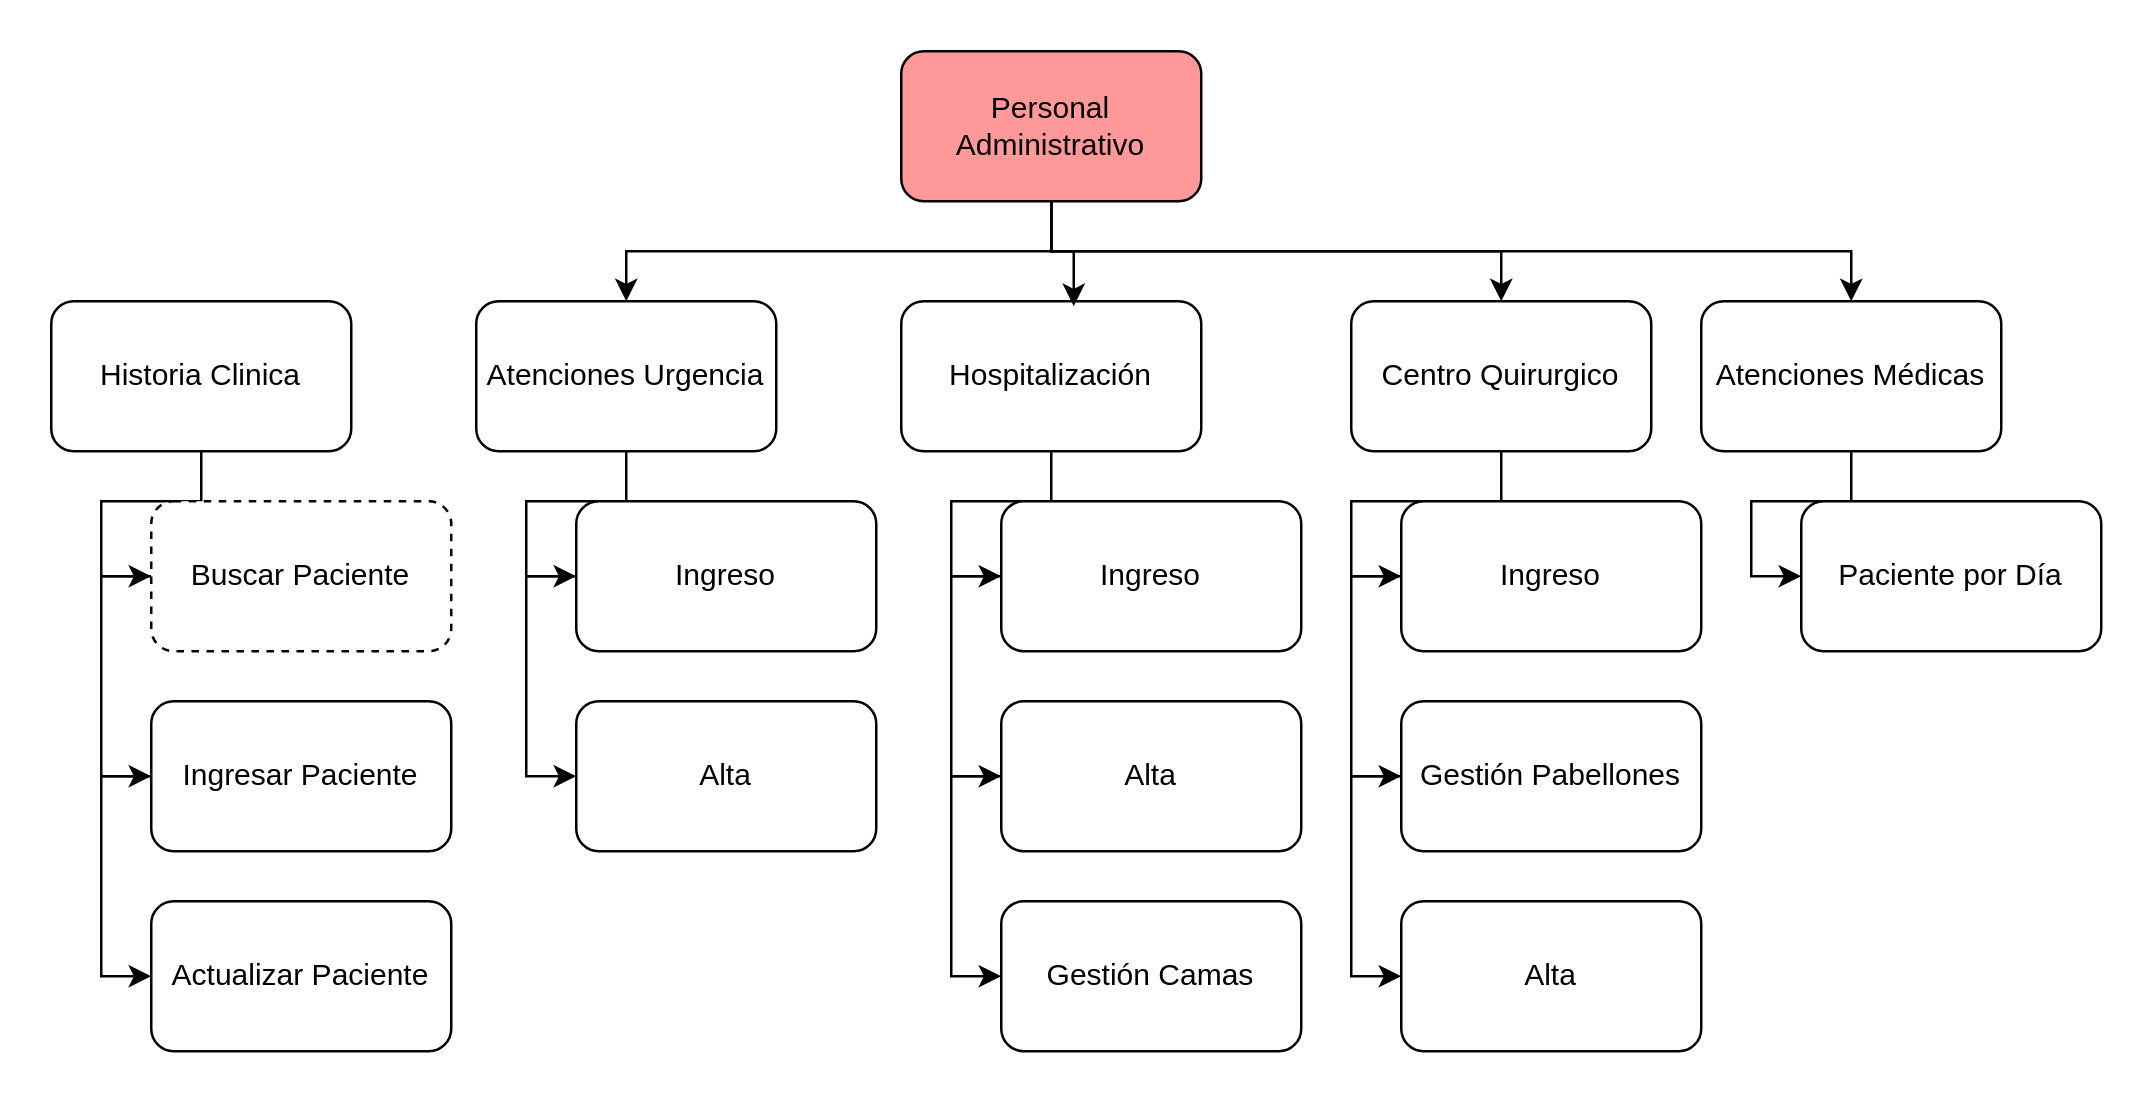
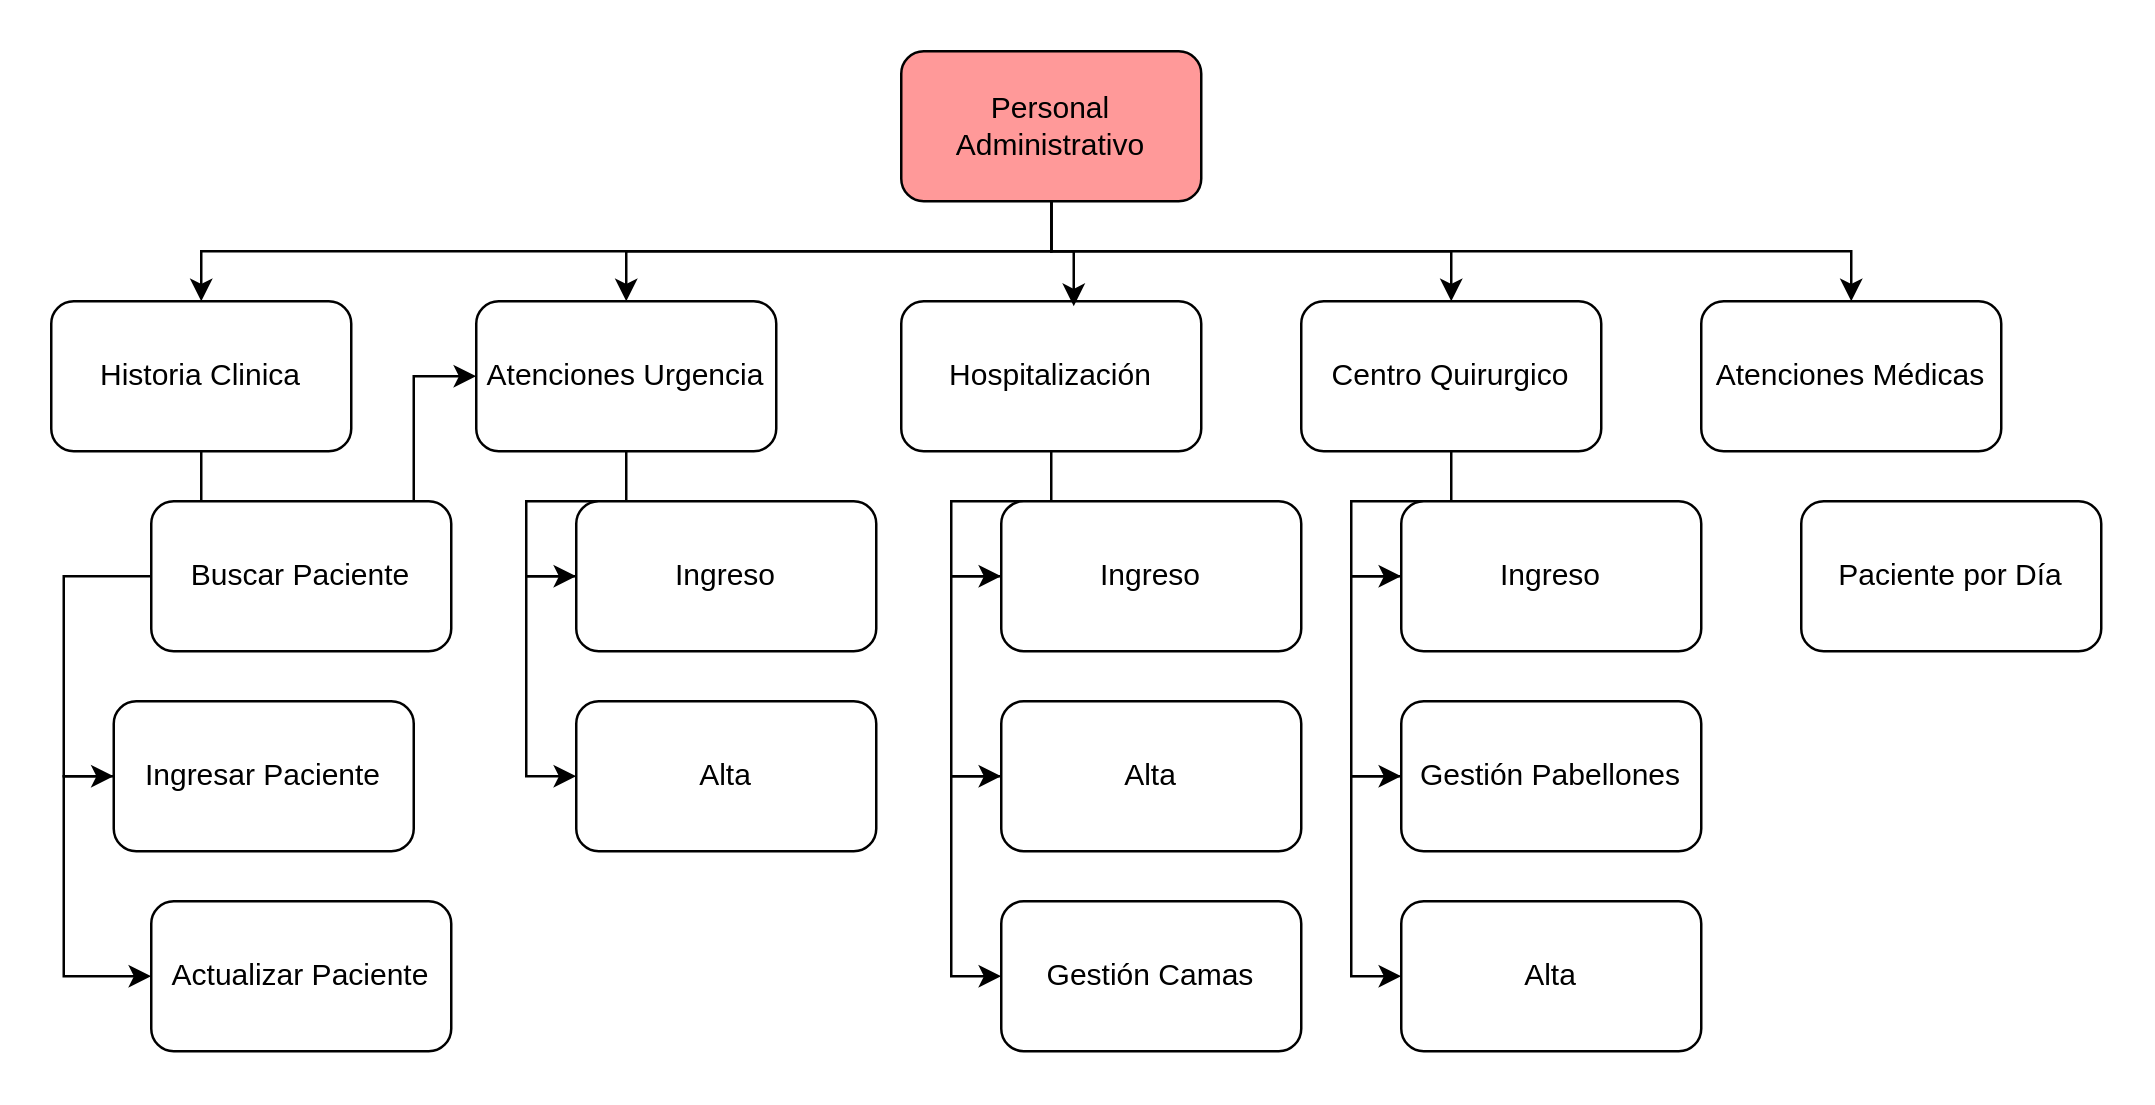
+ <mxCell id="5" style="edgeStyle=orthogonalEdgeStyle;rounded=0;orthogonalLoop=1;jettySize=auto;html=1;exitX=0.5;exitY=1;exitDx=0;exitDy=0;entryX=0.5;entryY=0;entryDx=0;entryDy=0;" edge="1" parent="1" source="6" target="8"><mxGeometry relative="1" as="geometry" /></mxCell>
- <mxCell id="27" value="Centro Quirurgico" style="rounded=1;whiteSpace=wrap;html=1;" vertex="1" parent="1"><mxGeometry x="540" y="120" width="120" height="60" as="geometry" /></mxCell>
+ <mxCell id="27" value="Centro Quirurgico" style="rounded=1;whiteSpace=wrap;html=1;" vertex="1" parent="1"><mxGeometry x="520" y="120" width="120" height="60" as="geometry" /></mxCell>
- <mxCell id="7" style="edgeStyle=orthogonalEdgeStyle;rounded=0;orthogonalLoop=1;jettySize=auto;html=1;exitX=0.5;exitY=1;exitDx=0;exitDy=0;entryX=0;entryY=0.5;entryDx=0;entryDy=0;" edge="1" parent="1" source="8" target="10"><mxGeometry relative="1" as="geometry" /></mxCell>
+ <mxCell id="7" style="edgeStyle=orthogonalEdgeStyle;rounded=0;orthogonalLoop=1;jettySize=auto;html=1;exitX=0.5;exitY=1;exitDx=0;exitDy=0;" edge="1" parent="1" source="8" target="14"><mxGeometry relative="1" as="geometry" /></mxCell>
- <mxCell id="33" style="edgeStyle=orthogonalEdgeStyle;rounded=0;orthogonalLoop=1;jettySize=auto;html=1;exitX=0.5;exitY=1;exitDx=0;exitDy=0;entryX=0;entryY=0.5;entryDx=0;entryDy=0;" edge="1" parent="1" source="34" target="35"><mxGeometry relative="1" as="geometry" /></mxCell>
- <mxCell id="10" value="Buscar Paciente" style="rounded=1;whiteSpace=wrap;html=1;dashed=1;" vertex="1" parent="1"><mxGeometry x="60" y="200" width="120" height="60" as="geometry" /></mxCell>
+ <mxCell id="10" value="Buscar Paciente" style="rounded=1;whiteSpace=wrap;html=1;" vertex="1" parent="1"><mxGeometry x="60" y="200" width="120" height="60" as="geometry" /></mxCell>
- <mxCell id="12" value="Ingresar Paciente" style="rounded=1;whiteSpace=wrap;html=1;" vertex="1" parent="1"><mxGeometry x="60" y="280" width="120" height="60" as="geometry" /></mxCell>
+ <mxCell id="12" value="Ingresar Paciente" style="rounded=1;whiteSpace=wrap;html=1;" vertex="1" parent="1"><mxGeometry x="45" y="280" width="120" height="60" as="geometry" /></mxCell>
